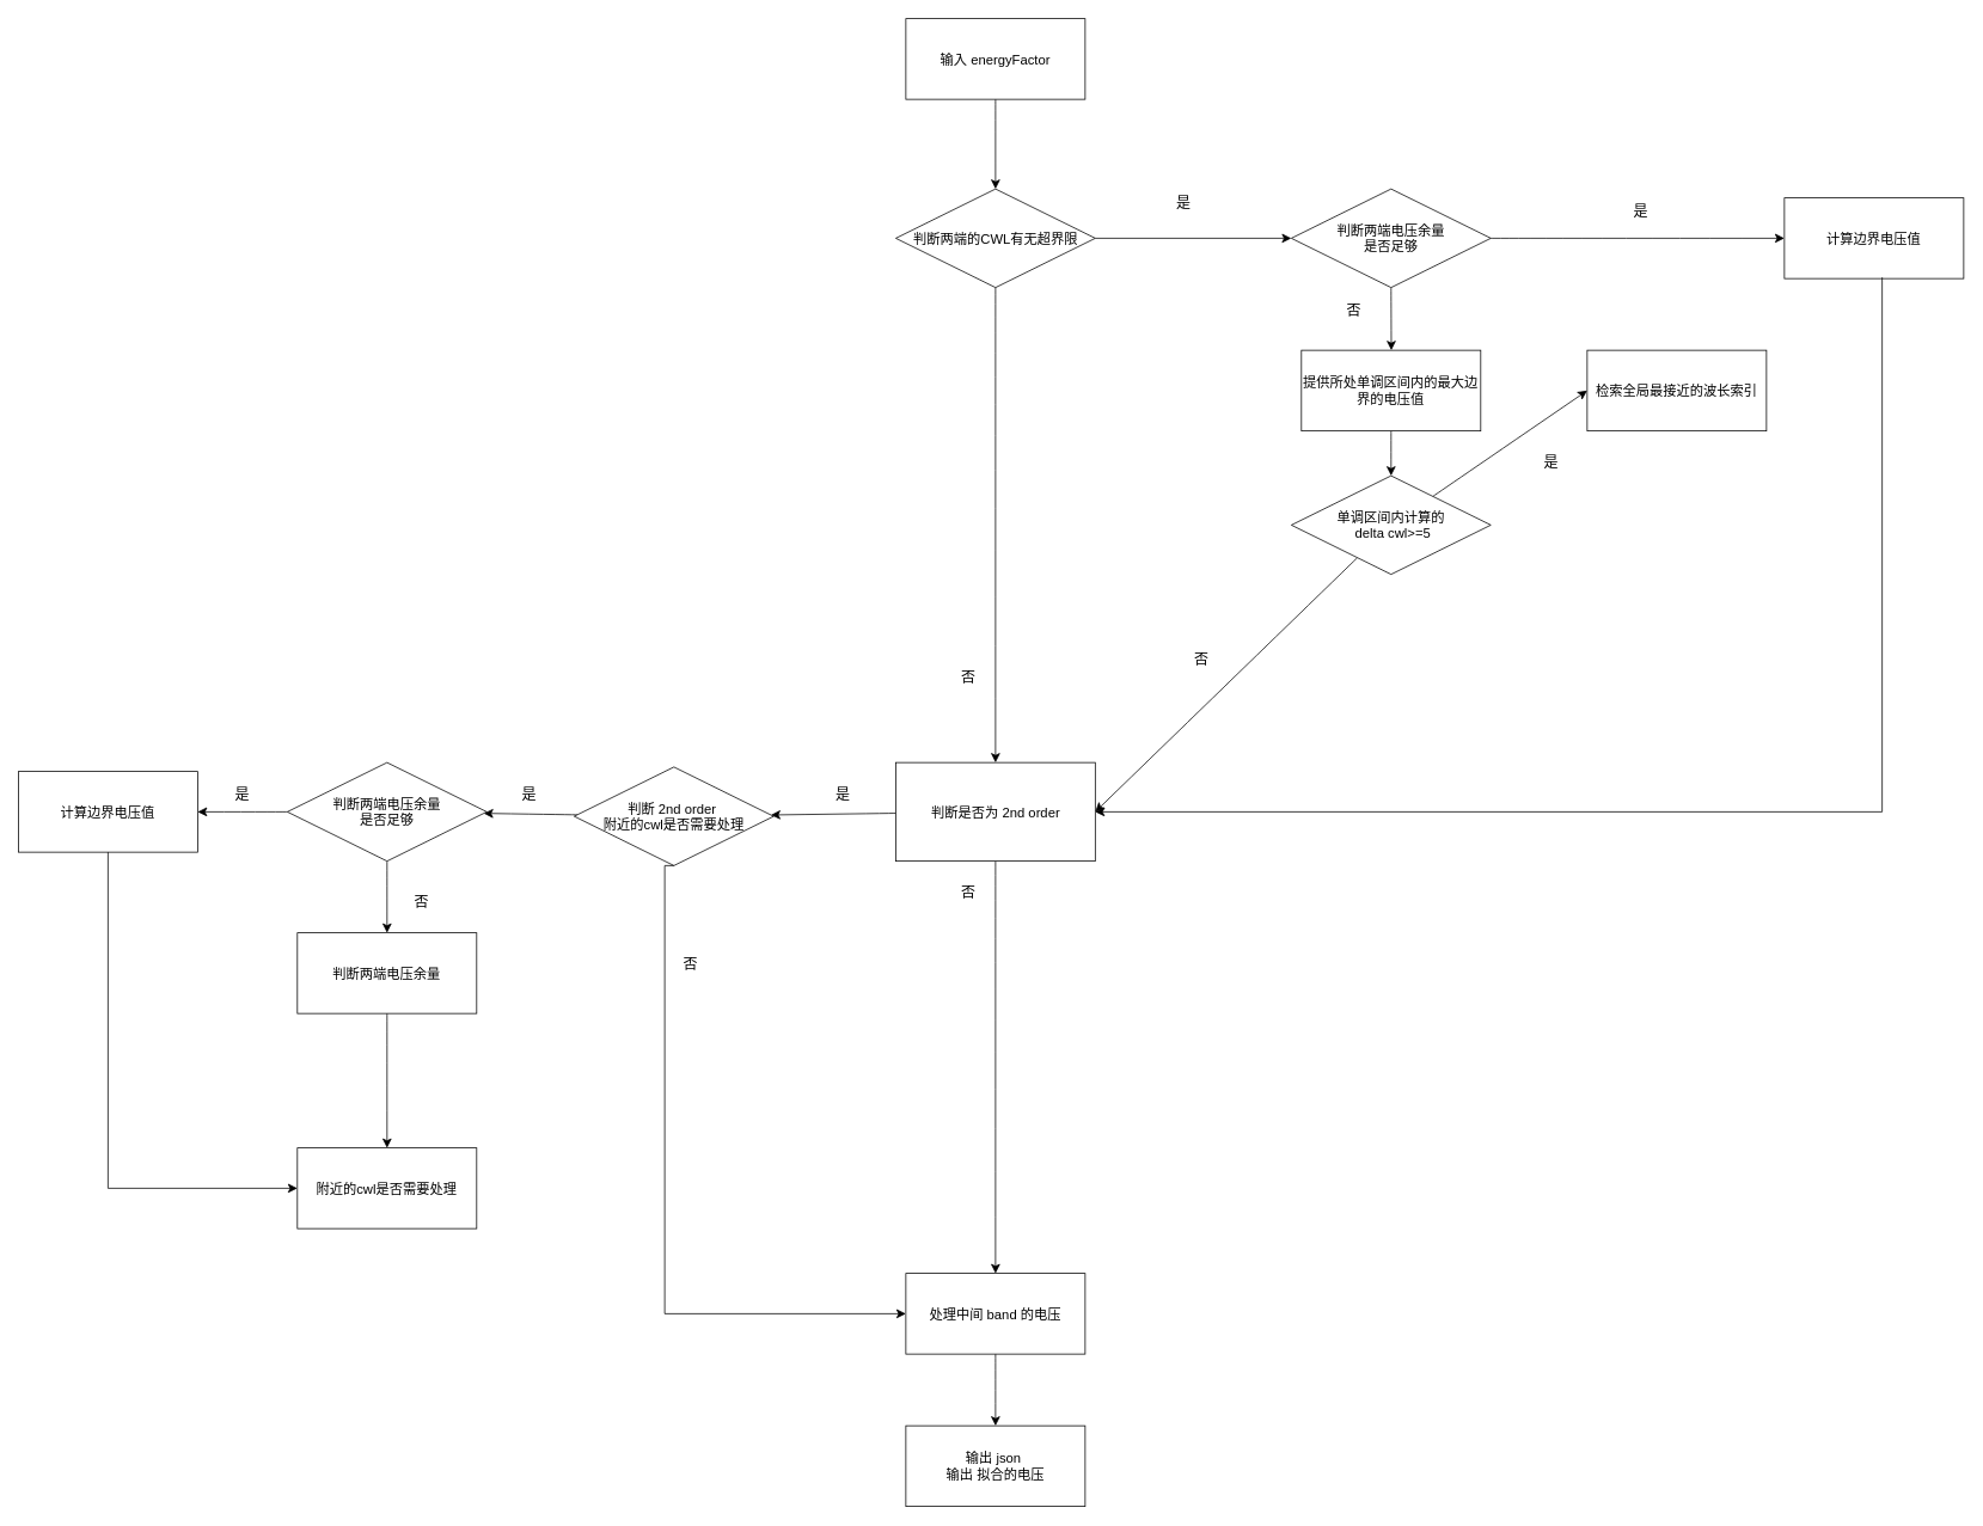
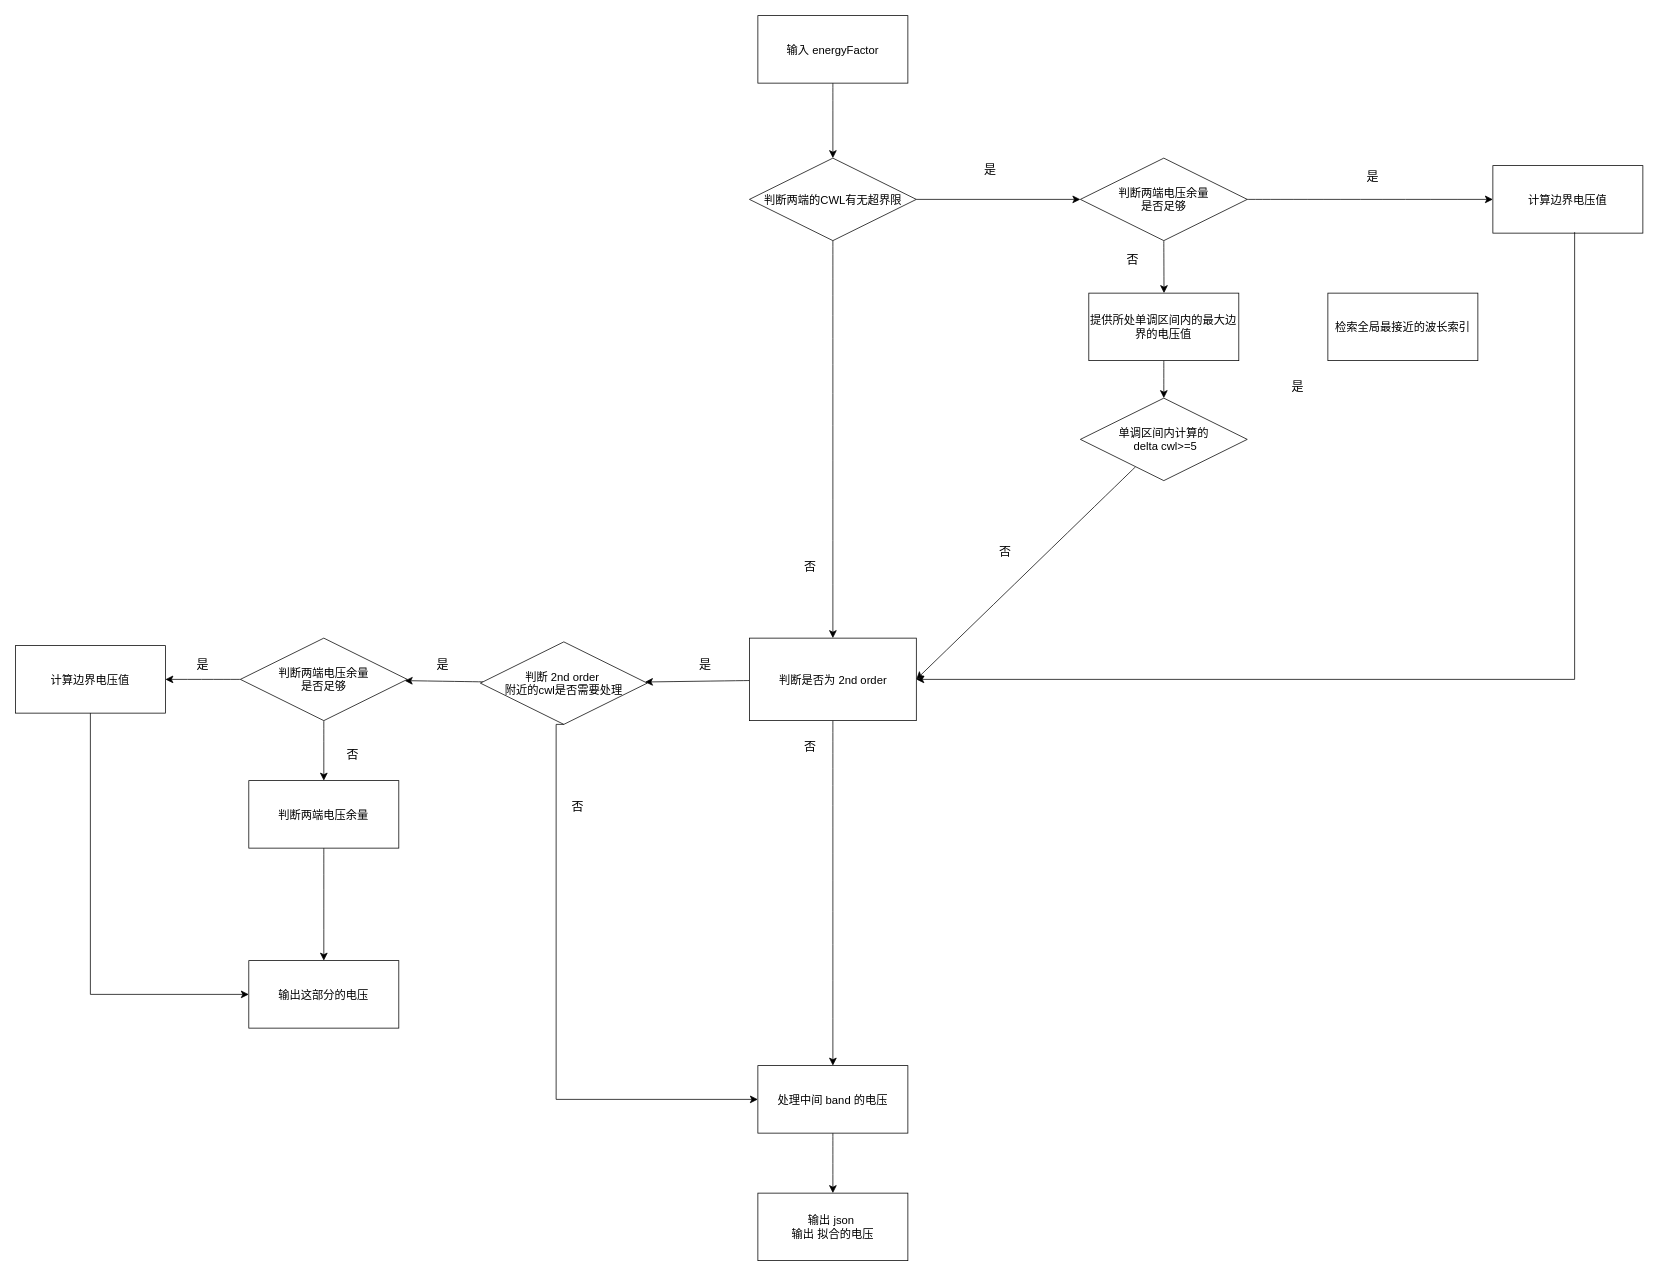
- <mxCell id="41" style="edgeStyle=none;curved=1;rounded=0;orthogonalLoop=1;jettySize=auto;html=1;entryX=0;entryY=0.5;entryDx=0;entryDy=0;fontSize=12;startSize=8;endSize=8;" edge="1" parent="1" source="43" target="44"><mxGeometry relative="1" as="geometry" /></mxCell>
- <mxCell id="31" value="附近的cwl是否需要处理" style="rounded=0;whiteSpace=wrap;html=1;fontSize=15;" parent="1" vertex="1"><mxGeometry x="331.25" y="1280" width="200" height="90" as="geometry" /></mxCell>
+ <mxCell id="31" value="输出这部分的电压" style="rounded=0;whiteSpace=wrap;html=1;fontSize=15;" parent="1" vertex="1"><mxGeometry x="331.25" y="1280" width="200" height="90" as="geometry" /></mxCell>
